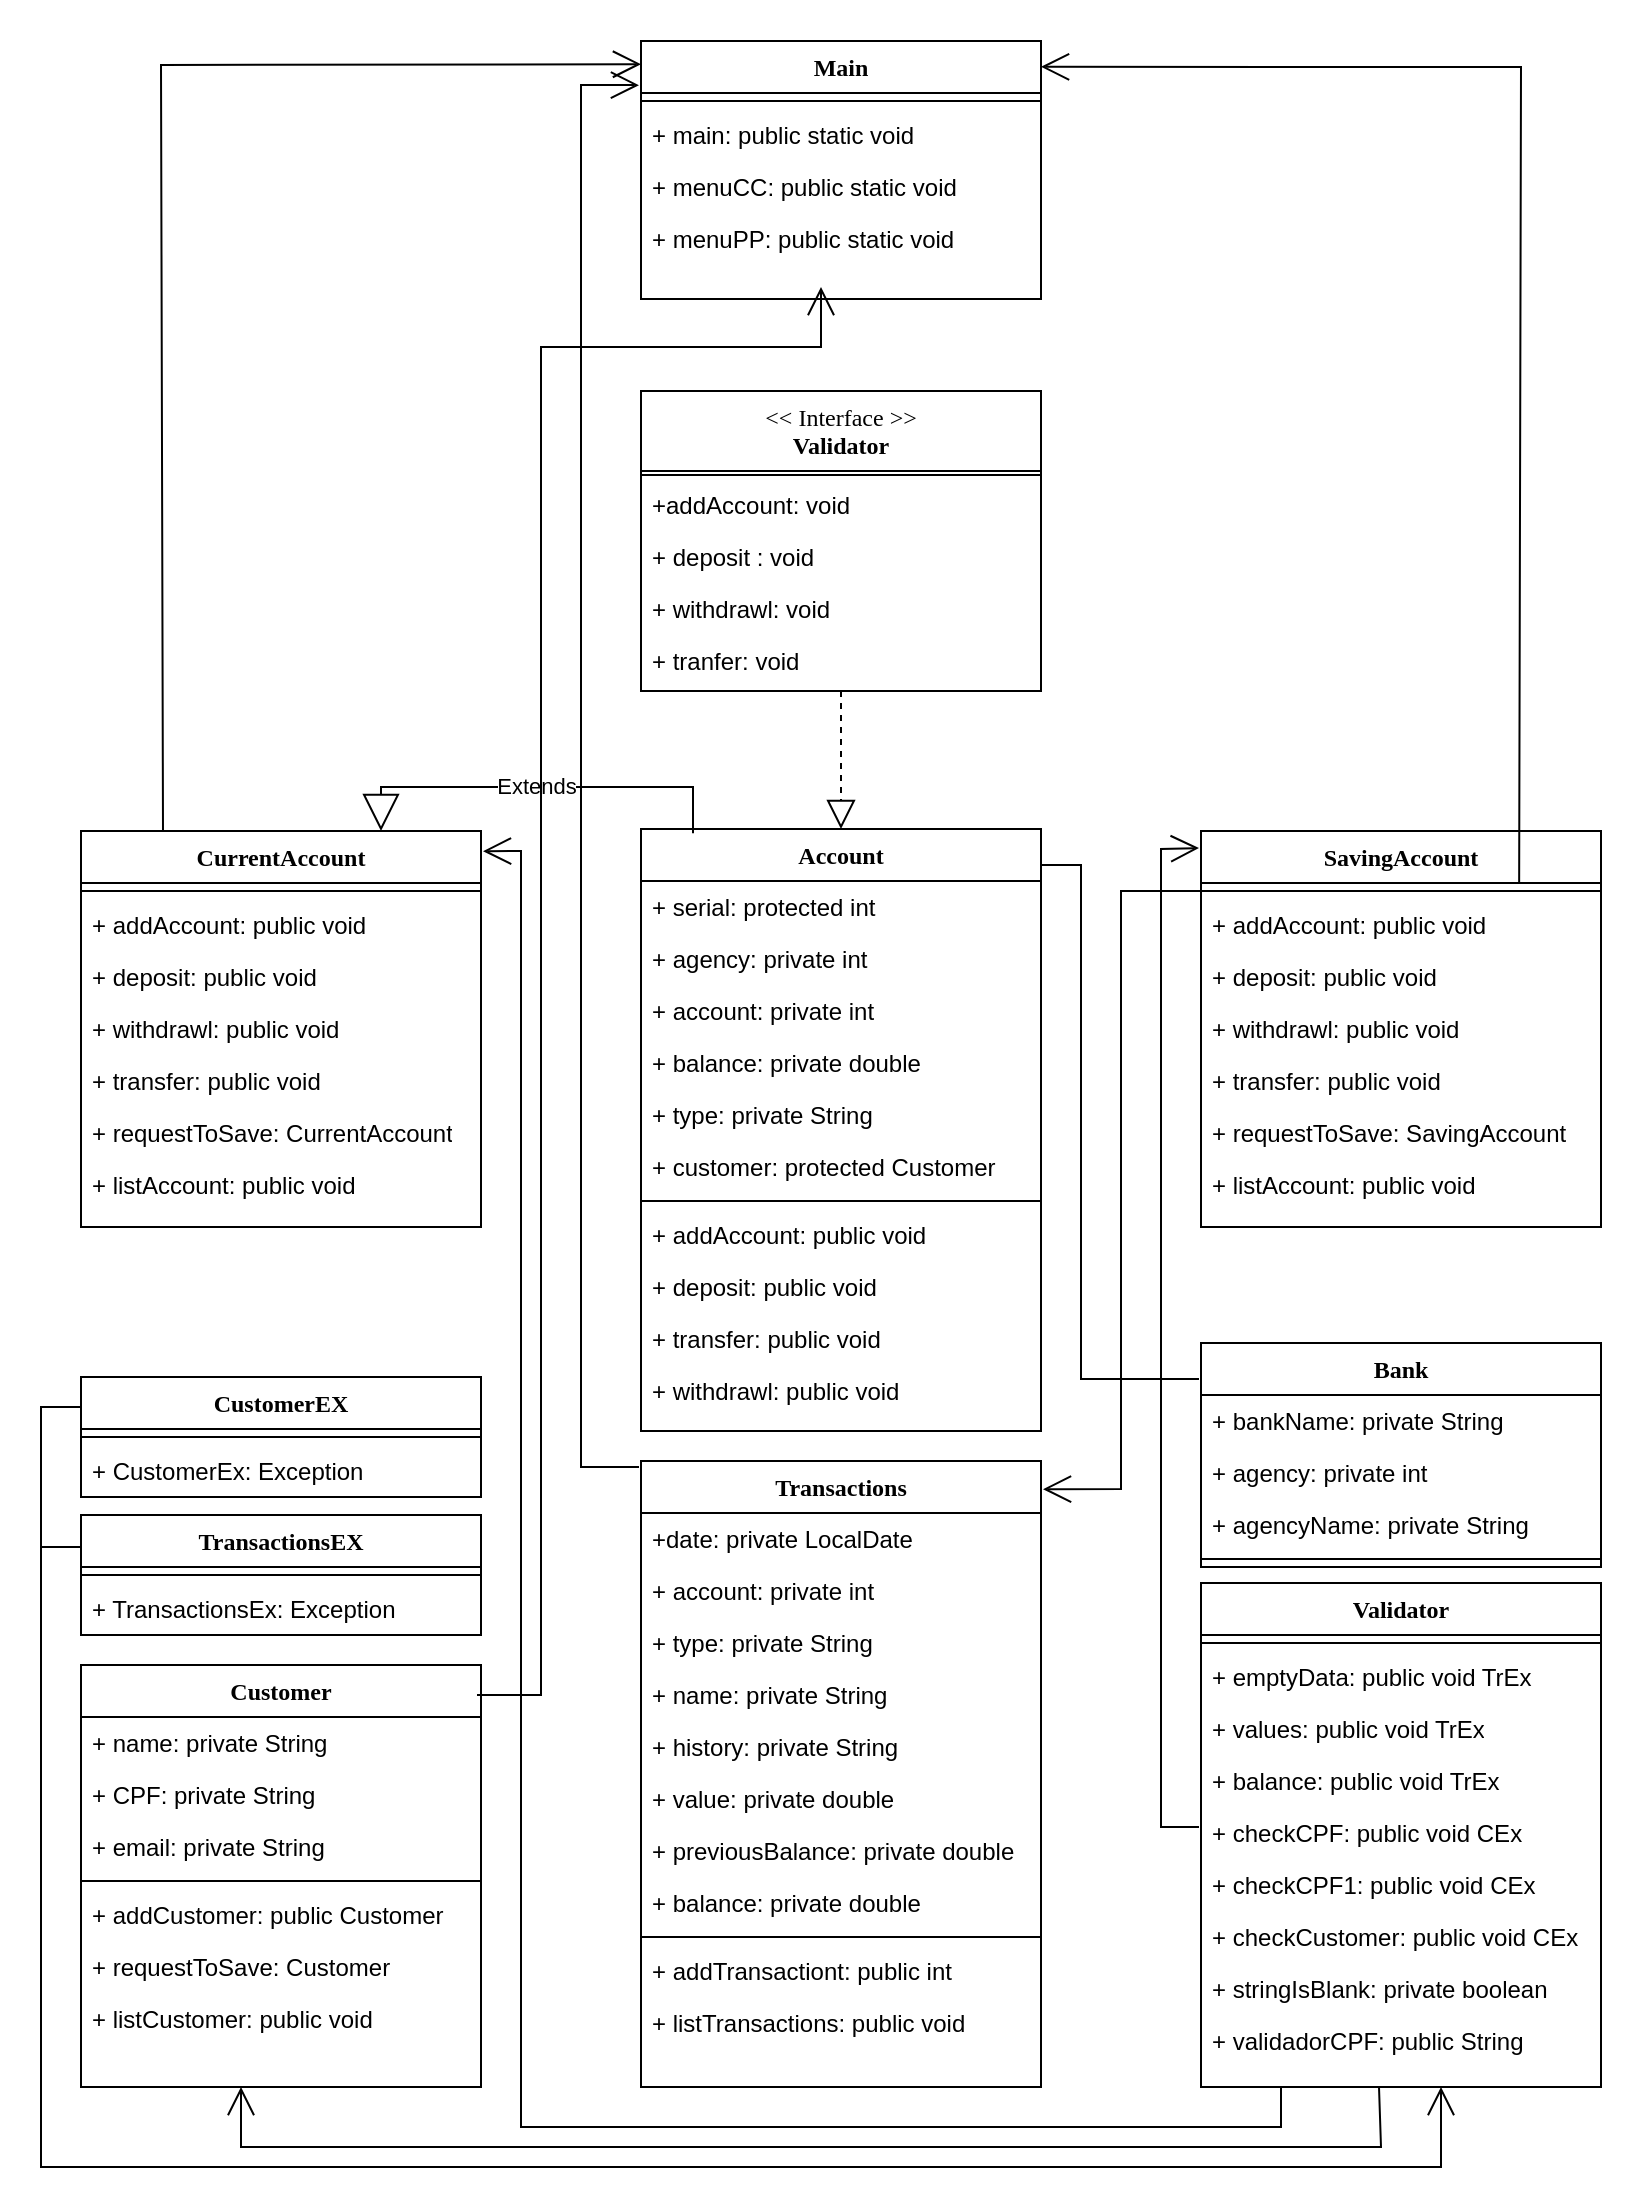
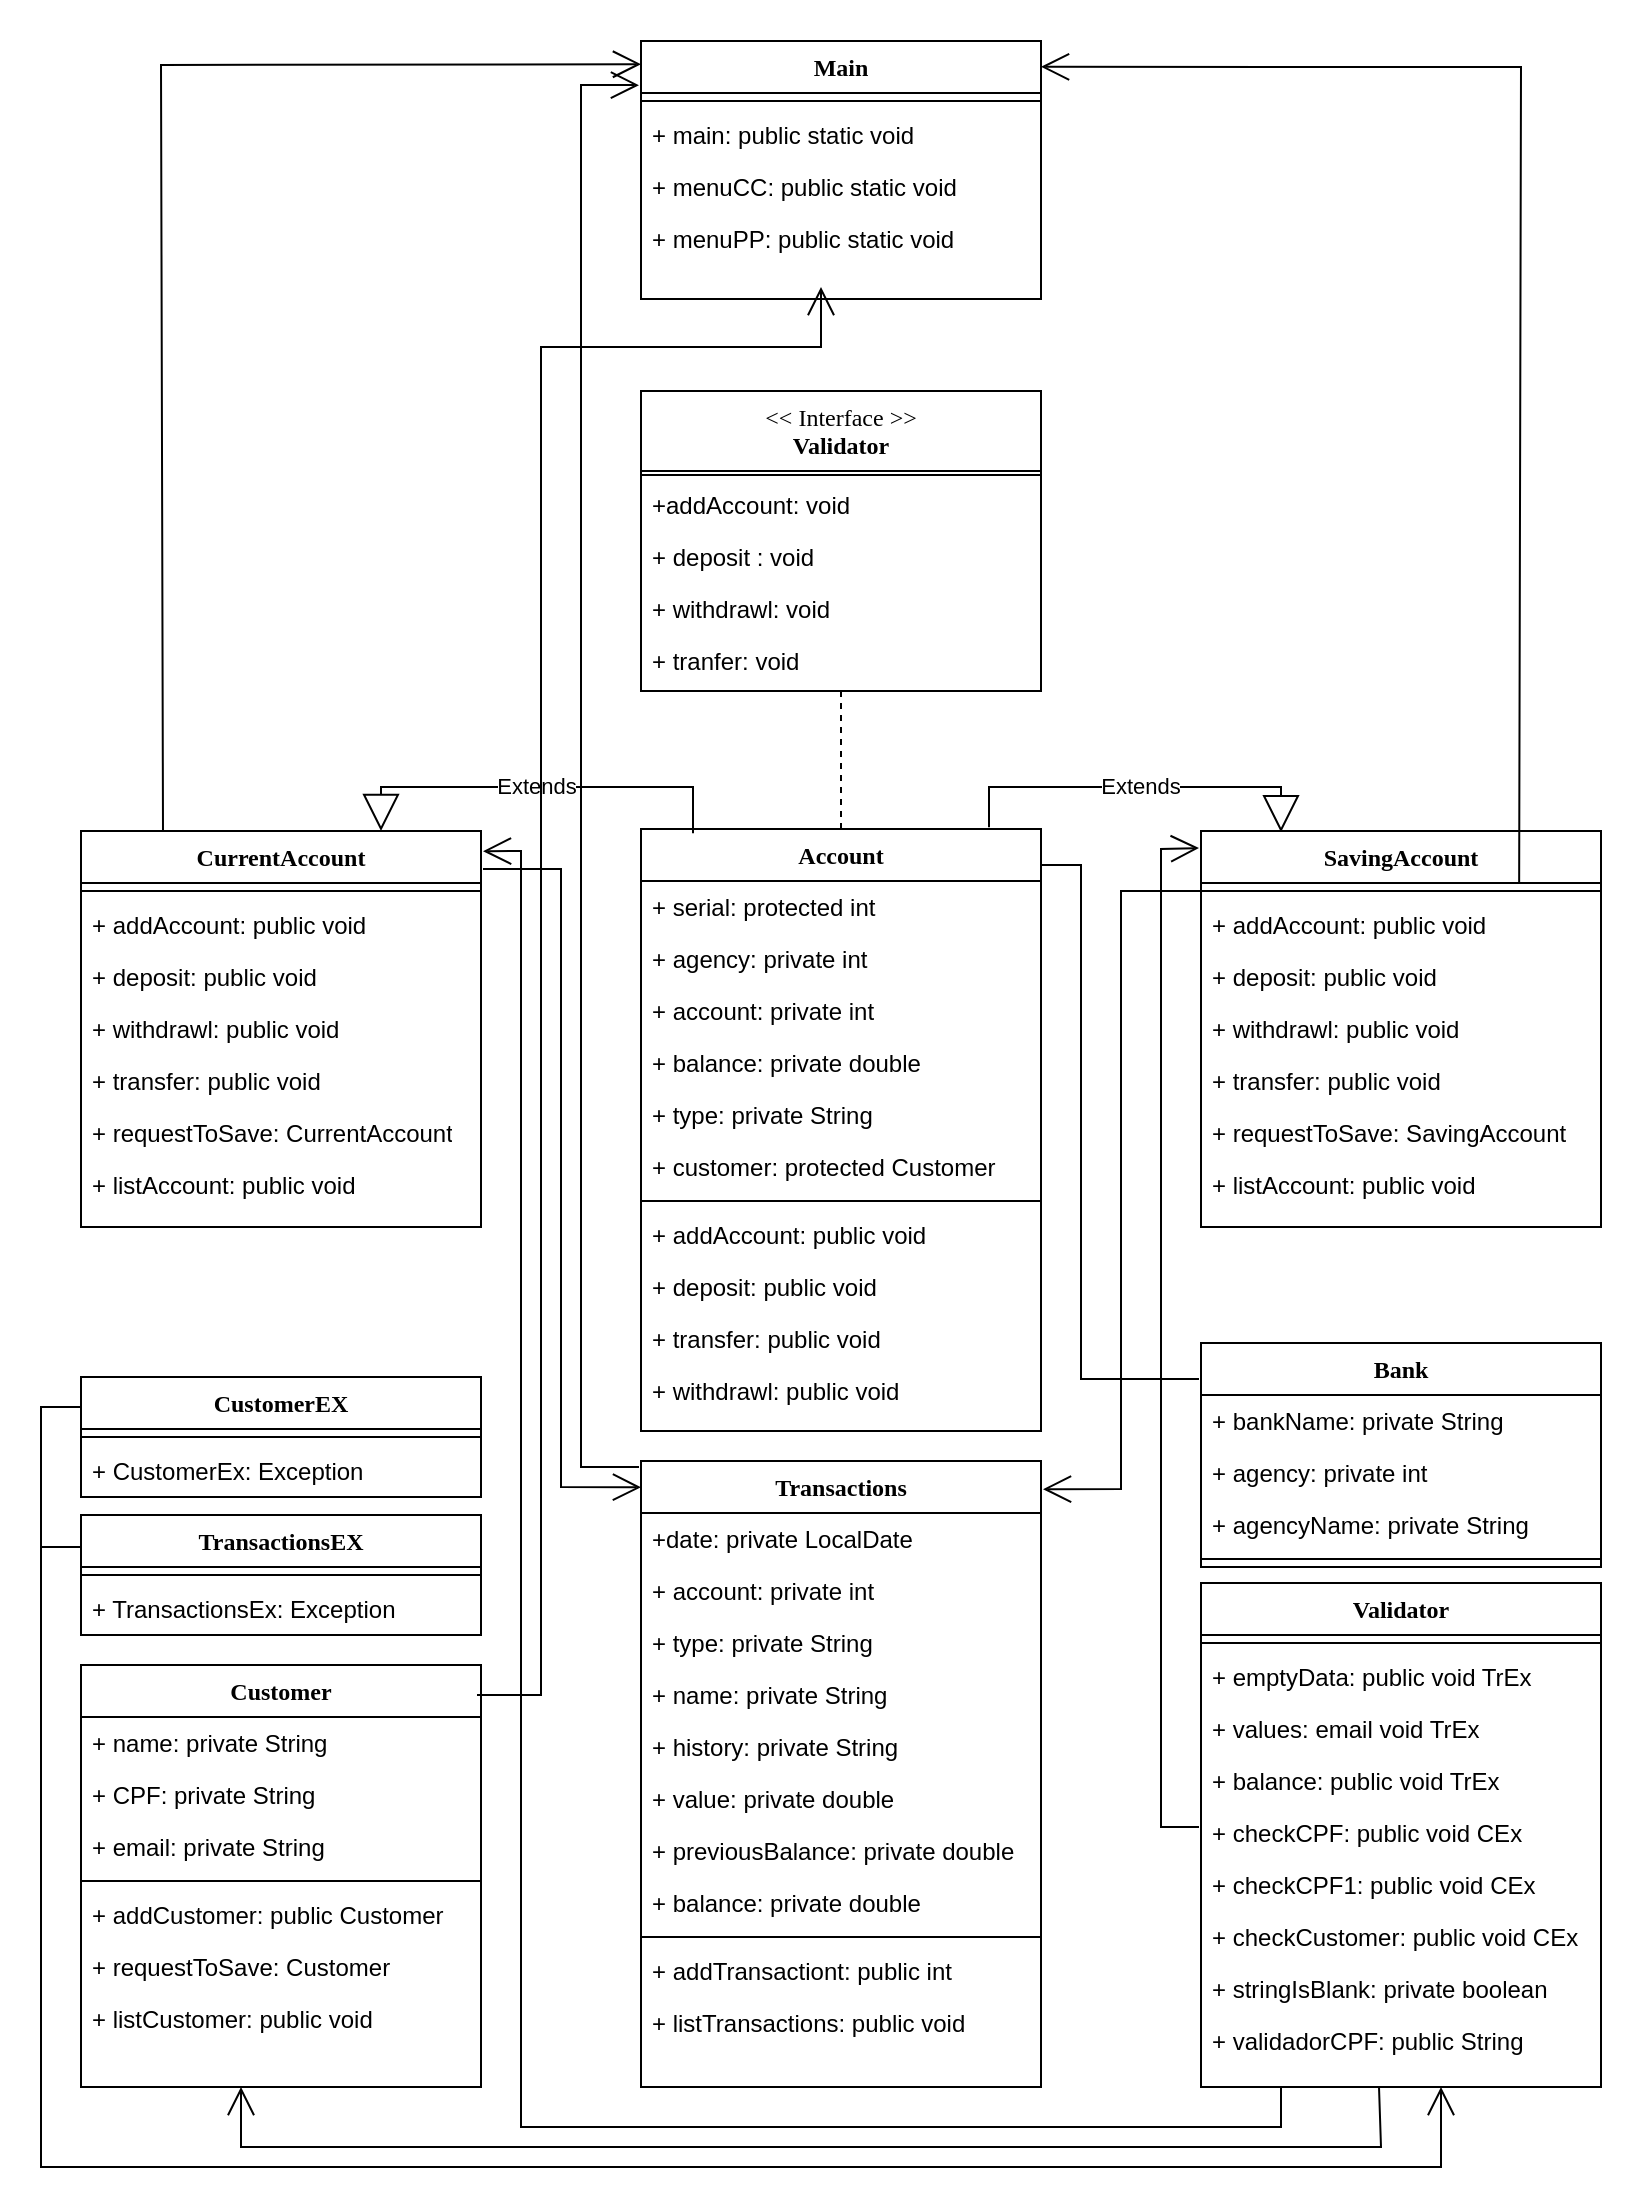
+ <mxCell id="85" value="Extends" style="endArrow=block;endSize=16;endFill=0;html=1;rounded=0;exitX=0.87;exitY=-0.003;exitDx=0;exitDy=0;exitPerimeter=0;entryX=0.2;entryY=0.003;entryDx=0;entryDy=0;entryPerimeter=0;" edge="1" parent="1" source="16" target="36"><mxGeometry x="0.016" width="160" relative="1" as="geometry"><mxPoint x="490" y="443" as="sourcePoint" /><mxPoint x="650" y="443" as="targetPoint" /><Array as="points"><mxPoint x="494" y="393" /><mxPoint x="640" y="393" /></Array><mxPoint as="offset" /></mxGeometry></mxCell>
- <mxCell id="28" value="" style="endArrow=block;dashed=1;endFill=0;endSize=12;html=1;rounded=0;entryX=0.5;entryY=0;entryDx=0;entryDy=0;exitX=0.5;exitY=1;exitDx=0;exitDy=0;" parent="1" source="2" target="16" edge="1"><mxGeometry width="160" relative="1" as="geometry"><mxPoint x="486" y="73" as="sourcePoint" /><mxPoint x="300" y="233" as="targetPoint" /><Array as="points" /></mxGeometry></mxCell>
+ <mxCell id="28" value="" style="endArrow=none;dashed=1;endFill=0;endSize=12;html=1;rounded=0;entryX=0.5;entryY=0;entryDx=0;entryDy=0;exitX=0.5;exitY=1;exitDx=0;exitDy=0;" parent="1" source="2" target="16" edge="1"><mxGeometry width="160" relative="1" as="geometry"><mxPoint x="486" y="73" as="sourcePoint" /><mxPoint x="300" y="233" as="targetPoint" /><Array as="points" /></mxGeometry></mxCell>
+ <mxCell id="94" value="" style="endArrow=open;endFill=1;endSize=12;html=1;rounded=0;entryX=0;entryY=0.042;entryDx=0;entryDy=0;entryPerimeter=0;exitX=1.005;exitY=0.096;exitDx=0;exitDy=0;exitPerimeter=0;" edge="1" parent="1" source="8" target="52"><mxGeometry width="160" relative="1" as="geometry"><mxPoint x="639" y="573" as="sourcePoint" /><mxPoint x="560" y="872" as="targetPoint" /><Array as="points"><mxPoint x="280" y="434" /><mxPoint x="280" y="743" /></Array></mxGeometry></mxCell>
- <mxCell id="78" value="&lt;font style=&quot;vertical-align: inherit;&quot;&gt;&lt;font style=&quot;vertical-align: inherit;&quot;&gt;&lt;font style=&quot;vertical-align: inherit;&quot;&gt;&lt;font style=&quot;vertical-align: inherit;&quot;&gt;&lt;font style=&quot;vertical-align: inherit;&quot;&gt;&lt;font style=&quot;vertical-align: inherit;&quot;&gt;&lt;font style=&quot;vertical-align: inherit;&quot;&gt;&lt;font style=&quot;vertical-align: inherit;&quot;&gt;+ values: public void TrEx&lt;/font&gt;&lt;/font&gt;&lt;/font&gt;&lt;/font&gt;&lt;/font&gt;&lt;/font&gt;&lt;/font&gt;&lt;/font&gt;" style="text;html=1;strokeColor=none;fillColor=none;align=left;verticalAlign=top;spacingLeft=4;spacingRight=4;whiteSpace=wrap;overflow=hidden;rotatable=0;points=[[0,0.5],[1,0.5]];portConstraint=eastwest;" vertex="1" parent="75"><mxGeometry y="60" width="200" height="26" as="geometry" /></mxCell>
+ <mxCell id="78" value="&lt;font style=&quot;vertical-align: inherit;&quot;&gt;&lt;font style=&quot;vertical-align: inherit;&quot;&gt;&lt;font style=&quot;vertical-align: inherit;&quot;&gt;&lt;font style=&quot;vertical-align: inherit;&quot;&gt;&lt;font style=&quot;vertical-align: inherit;&quot;&gt;&lt;font style=&quot;vertical-align: inherit;&quot;&gt;&lt;font style=&quot;vertical-align: inherit;&quot;&gt;&lt;font style=&quot;vertical-align: inherit;&quot;&gt;+ values: email void TrEx&lt;/font&gt;&lt;/font&gt;&lt;/font&gt;&lt;/font&gt;&lt;/font&gt;&lt;/font&gt;&lt;/font&gt;&lt;/font&gt;" style="text;html=1;strokeColor=none;fillColor=none;align=left;verticalAlign=top;spacingLeft=4;spacingRight=4;whiteSpace=wrap;overflow=hidden;rotatable=0;points=[[0,0.5],[1,0.5]];portConstraint=eastwest;" vertex="1" parent="75"><mxGeometry y="60" width="200" height="26" as="geometry" /></mxCell>
